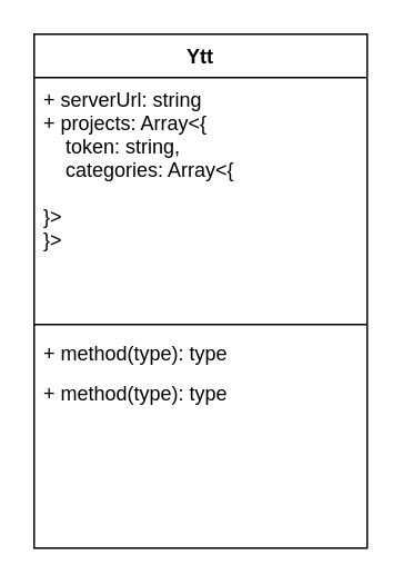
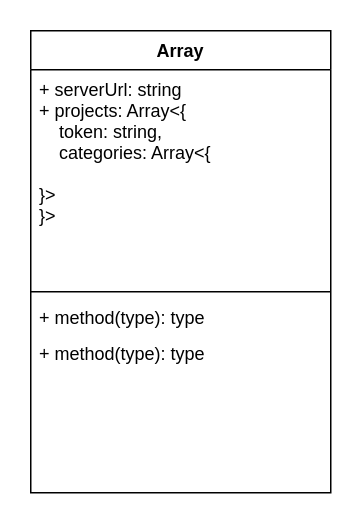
- <mxCell id="2" value="Ytt&#10;" style="swimlane;fontStyle=1;align=center;verticalAlign=top;childLayout=stackLayout;horizontal=1;startSize=26;horizontalStack=0;resizeParent=1;resizeParentMax=0;resizeLast=0;collapsible=1;marginBottom=0;" vertex="1" parent="1"><mxGeometry x="20" y="20" width="200" height="308" as="geometry" /></mxCell>
+ <mxCell id="2" value="Array&#10;" style="swimlane;fontStyle=1;align=center;verticalAlign=top;childLayout=stackLayout;horizontal=1;startSize=26;horizontalStack=0;resizeParent=1;resizeParentMax=0;resizeLast=0;collapsible=1;marginBottom=0;" vertex="1" parent="1"><mxGeometry x="20" y="20" width="200" height="308" as="geometry" /></mxCell>
